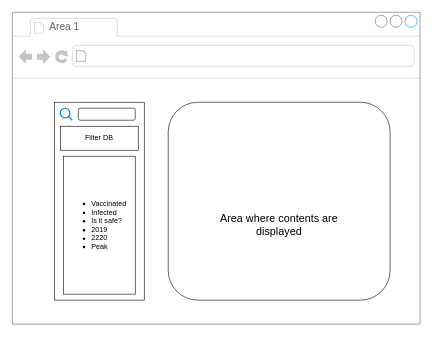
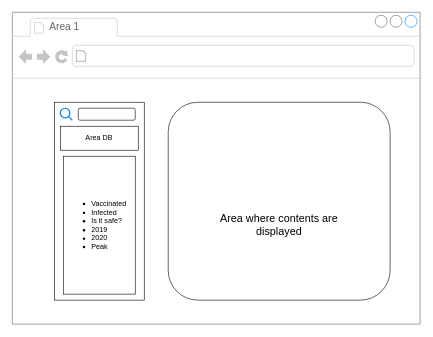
- <mxCell id="10" value="Filter DB" style="text;html=1;strokeColor=none;fillColor=none;align=center;verticalAlign=middle;whiteSpace=wrap;rounded=0;" vertex="1" parent="2"><mxGeometry x="90" y="200" width="110" height="20" as="geometry" /></mxCell>
+ <mxCell id="10" value="Area DB" style="text;html=1;strokeColor=none;fillColor=none;align=center;verticalAlign=middle;whiteSpace=wrap;rounded=0;" vertex="1" parent="2"><mxGeometry x="90" y="200" width="110" height="20" as="geometry" /></mxCell>
- <mxCell id="12" value="&lt;ul&gt;&lt;li&gt;Vaccinated&lt;/li&gt;&lt;li&gt;Infected&lt;/li&gt;&lt;li&gt;Is it safe?&lt;/li&gt;&lt;li&gt;2019&lt;/li&gt;&lt;li&gt;2220&lt;/li&gt;&lt;li&gt;Peak&lt;/li&gt;&lt;/ul&gt;" style="text;html=1;strokeColor=none;fillColor=none;align=left;verticalAlign=middle;whiteSpace=wrap;rounded=0;" vertex="1" parent="2"><mxGeometry x="90" y="245" width="110" height="220" as="geometry" /></mxCell>
+ <mxCell id="12" value="&lt;ul&gt;&lt;li&gt;Vaccinated&lt;/li&gt;&lt;li&gt;Infected&lt;/li&gt;&lt;li&gt;Is it safe?&lt;/li&gt;&lt;li&gt;2019&lt;/li&gt;&lt;li&gt;2020&lt;/li&gt;&lt;li&gt;Peak&lt;/li&gt;&lt;/ul&gt;" style="text;html=1;strokeColor=none;fillColor=none;align=left;verticalAlign=middle;whiteSpace=wrap;rounded=0;" vertex="1" parent="2"><mxGeometry x="90" y="245" width="110" height="220" as="geometry" /></mxCell>
